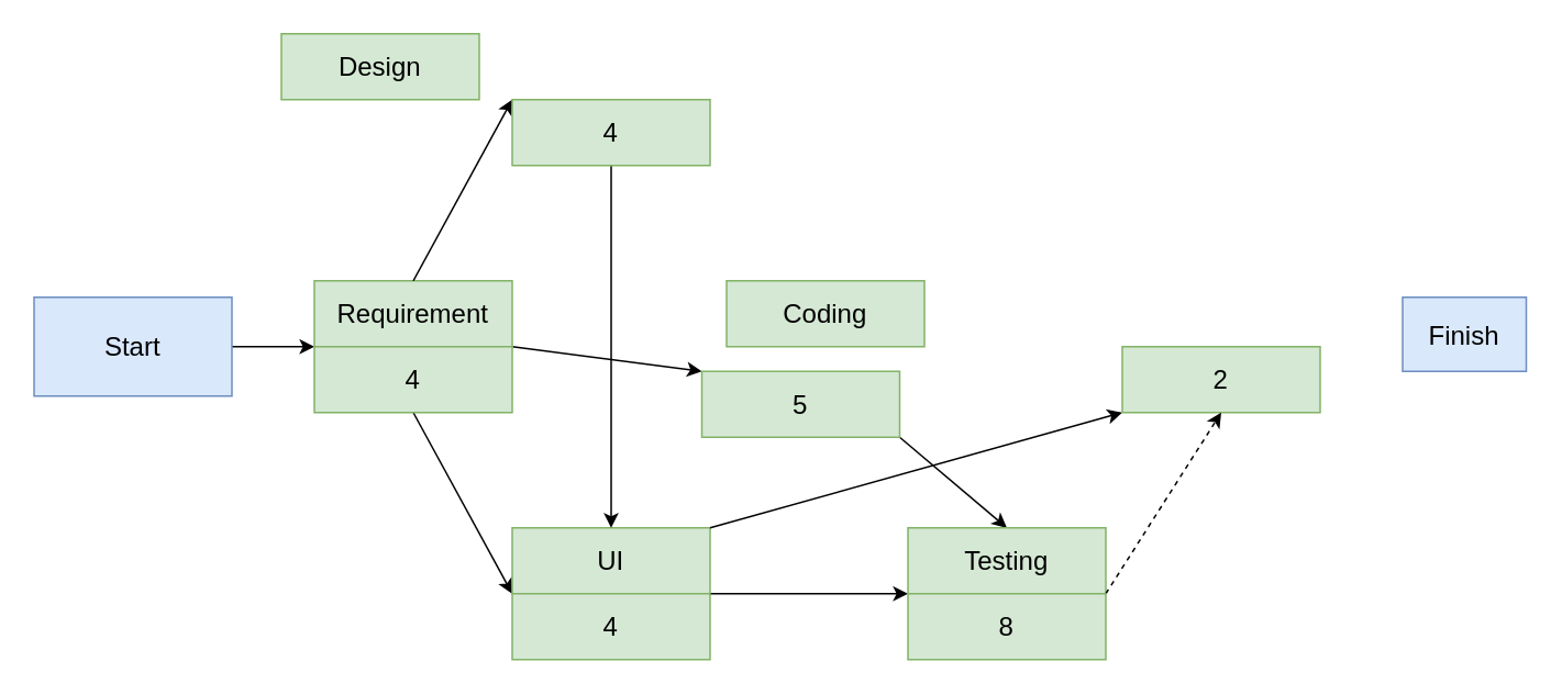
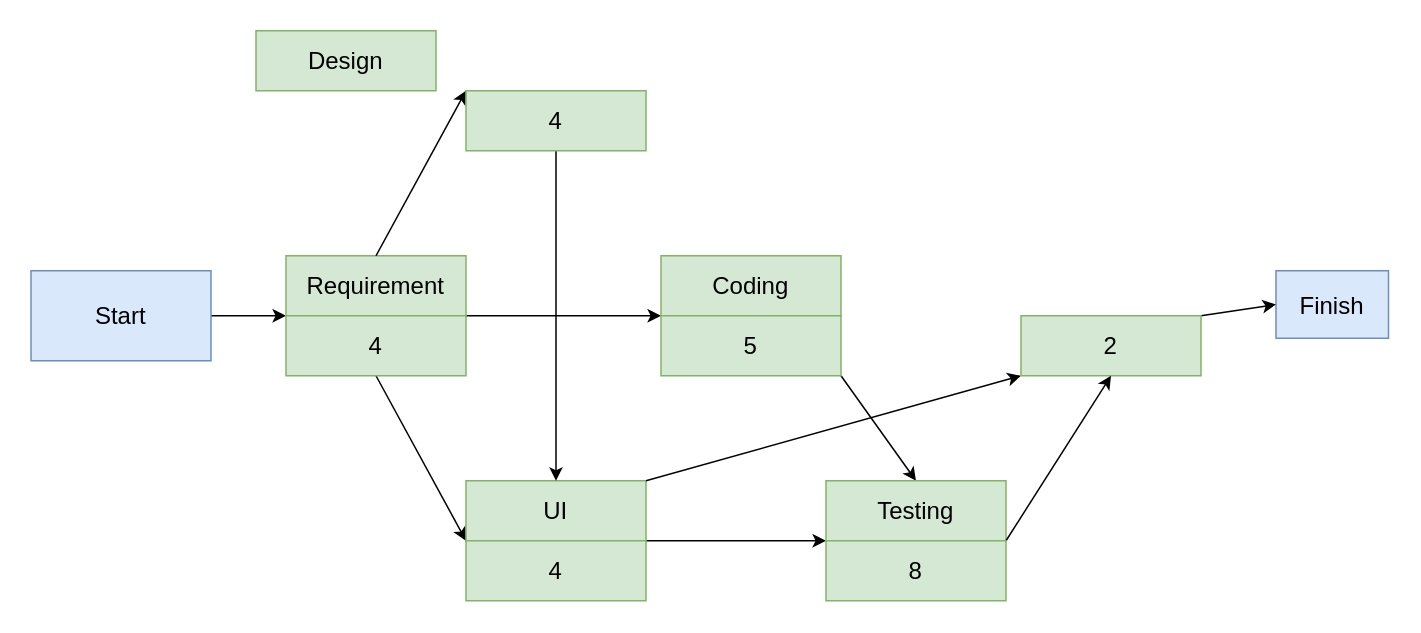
+ <mxCell id="20" style="edgeStyle=none;html=1;exitX=1;exitY=0;exitDx=0;exitDy=0;entryX=0;entryY=0.5;entryDx=0;entryDy=0;fontSize=16;" parent="1" source="21" target="4" edge="1"><mxGeometry relative="1" as="geometry" /></mxCell>
- <mxCell id="16" value="5" style="whiteSpace=wrap;html=1;fillColor=#d5e8d4;strokeColor=#82b366;fontSize=16;" parent="1" vertex="1"><mxGeometry x="425" y="225" width="120" height="40" as="geometry" /></mxCell>
+ <mxCell id="16" value="5" style="whiteSpace=wrap;html=1;fillColor=#d5e8d4;strokeColor=#82b366;fontSize=16;" parent="1" vertex="1"><mxGeometry x="440" y="210" width="120" height="40" as="geometry" /></mxCell>
- <mxCell id="23" style="edgeStyle=none;html=1;exitX=1;exitY=0;exitDx=0;exitDy=0;fontSize=16;entryX=0.5;entryY=1;entryDx=0;entryDy=0;dashed=1;" parent="1" source="24" target="21" edge="1"><mxGeometry relative="1" as="geometry"><mxPoint x="750" y="210" as="targetPoint" /></mxGeometry></mxCell>
+ <mxCell id="23" style="edgeStyle=none;html=1;exitX=1;exitY=0;exitDx=0;exitDy=0;fontSize=16;entryX=0.5;entryY=1;entryDx=0;entryDy=0;" parent="1" source="24" target="21" edge="1"><mxGeometry relative="1" as="geometry"><mxPoint x="750" y="210" as="targetPoint" /></mxGeometry></mxCell>
